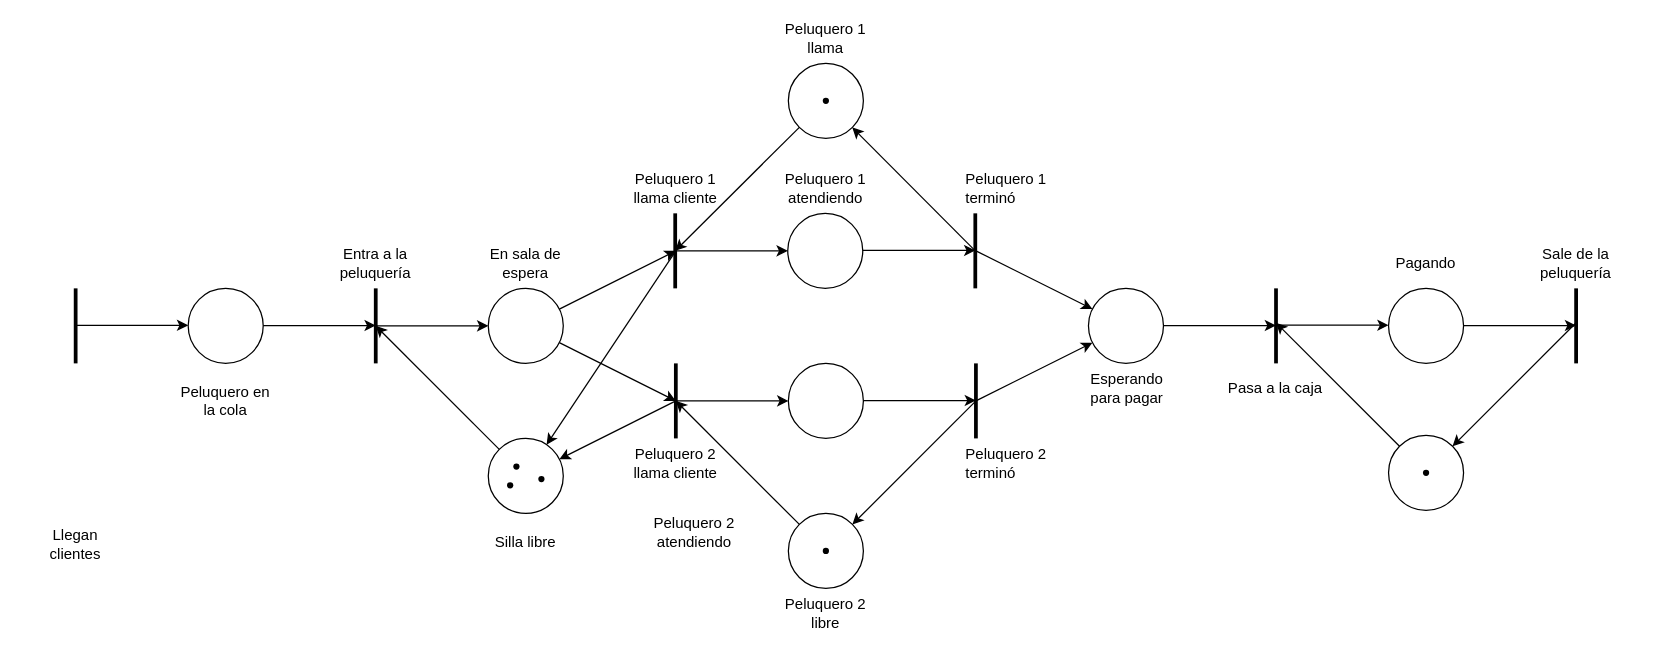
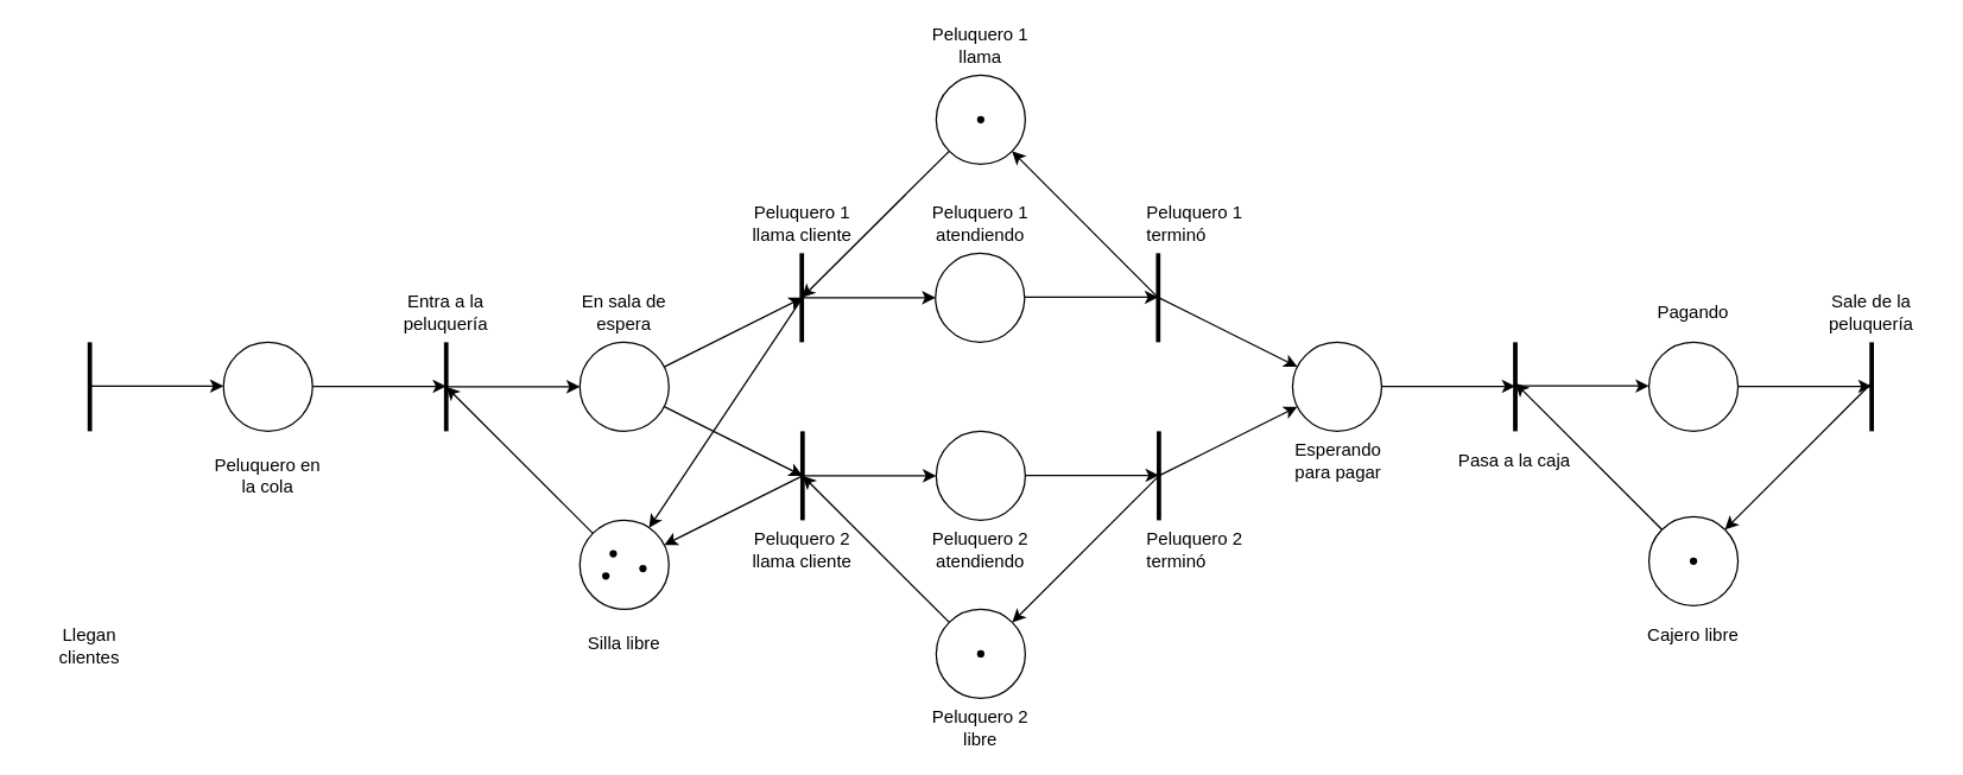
- <mxCell id="65" value="&lt;div&gt;Peluquero 2&lt;br&gt;&lt;/div&gt;&lt;div&gt;atendiendo&lt;br&gt;&lt;/div&gt;" style="text;html=1;strokeColor=none;fillColor=none;align=center;verticalAlign=middle;whiteSpace=wrap;rounded=0;" vertex="1" parent="1"><mxGeometry x="514.5" y="415" width="80" height="20" as="geometry" /></mxCell>
+ <mxCell id="65" value="&lt;div&gt;Peluquero 2&lt;br&gt;&lt;/div&gt;&lt;div&gt;atendiendo&lt;br&gt;&lt;/div&gt;" style="text;html=1;strokeColor=none;fillColor=none;align=center;verticalAlign=middle;whiteSpace=wrap;rounded=0;" vertex="1" parent="1"><mxGeometry x="619.5" y="360" width="80" height="20" as="geometry" /></mxCell>
+ <mxCell id="61" value="Cajero libre" style="text;html=1;strokeColor=none;fillColor=none;align=center;verticalAlign=middle;whiteSpace=wrap;rounded=0;" vertex="1" parent="1"><mxGeometry x="1099.5" y="417.5" width="80" height="20" as="geometry" /></mxCell>
